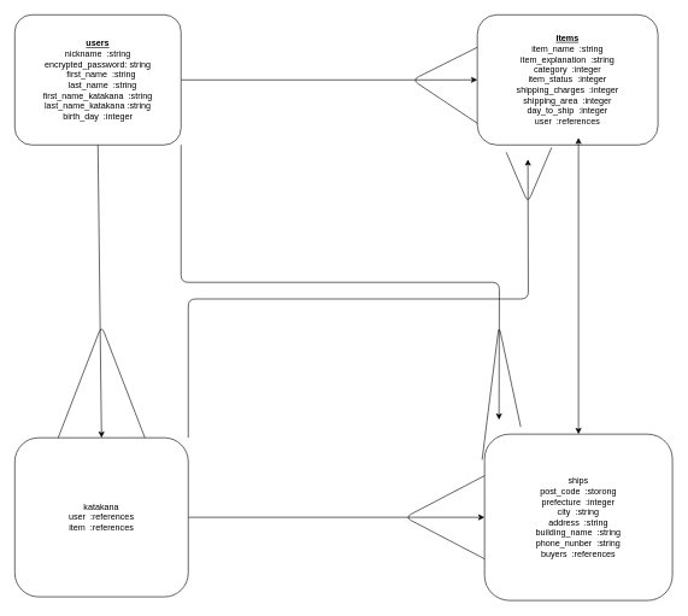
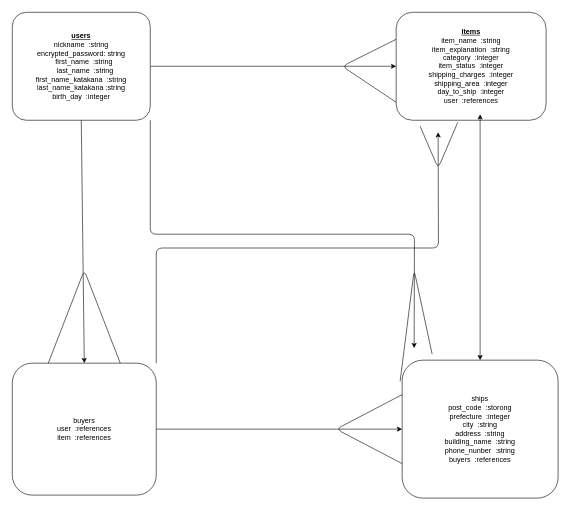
- <mxCell id="8" value="katakana&lt;br&gt;user&amp;nbsp; :references&lt;br&gt;item&amp;nbsp; :references" style="whiteSpace=wrap;html=1;rounded=1;" vertex="1" parent="1"><mxGeometry x="20" y="605" width="240" height="220" as="geometry" /></mxCell>
+ <mxCell id="8" value="buyers&lt;br&gt;user&amp;nbsp; :references&lt;br&gt;item&amp;nbsp; :references" style="whiteSpace=wrap;html=1;rounded=1;" vertex="1" parent="1"><mxGeometry x="20" y="605" width="240" height="220" as="geometry" /></mxCell>
